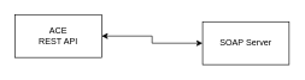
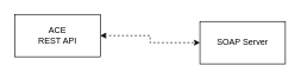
- <mxCell id="2" style="edgeStyle=orthogonalEdgeStyle;rounded=0;orthogonalLoop=1;jettySize=auto;html=1;entryX=0;entryY=0.5;entryDx=0;entryDy=0;startArrow=classic;startFill=1;" edge="1" parent="1" source="3" target="4"><mxGeometry relative="1" as="geometry" /></mxCell>
+ <mxCell id="2" style="edgeStyle=orthogonalEdgeStyle;rounded=0;orthogonalLoop=1;jettySize=auto;html=1;entryX=0;entryY=0.5;entryDx=0;entryDy=0;startArrow=classic;startFill=1;dashed=1;" edge="1" parent="1" source="3" target="4"><mxGeometry relative="1" as="geometry" /></mxCell>
